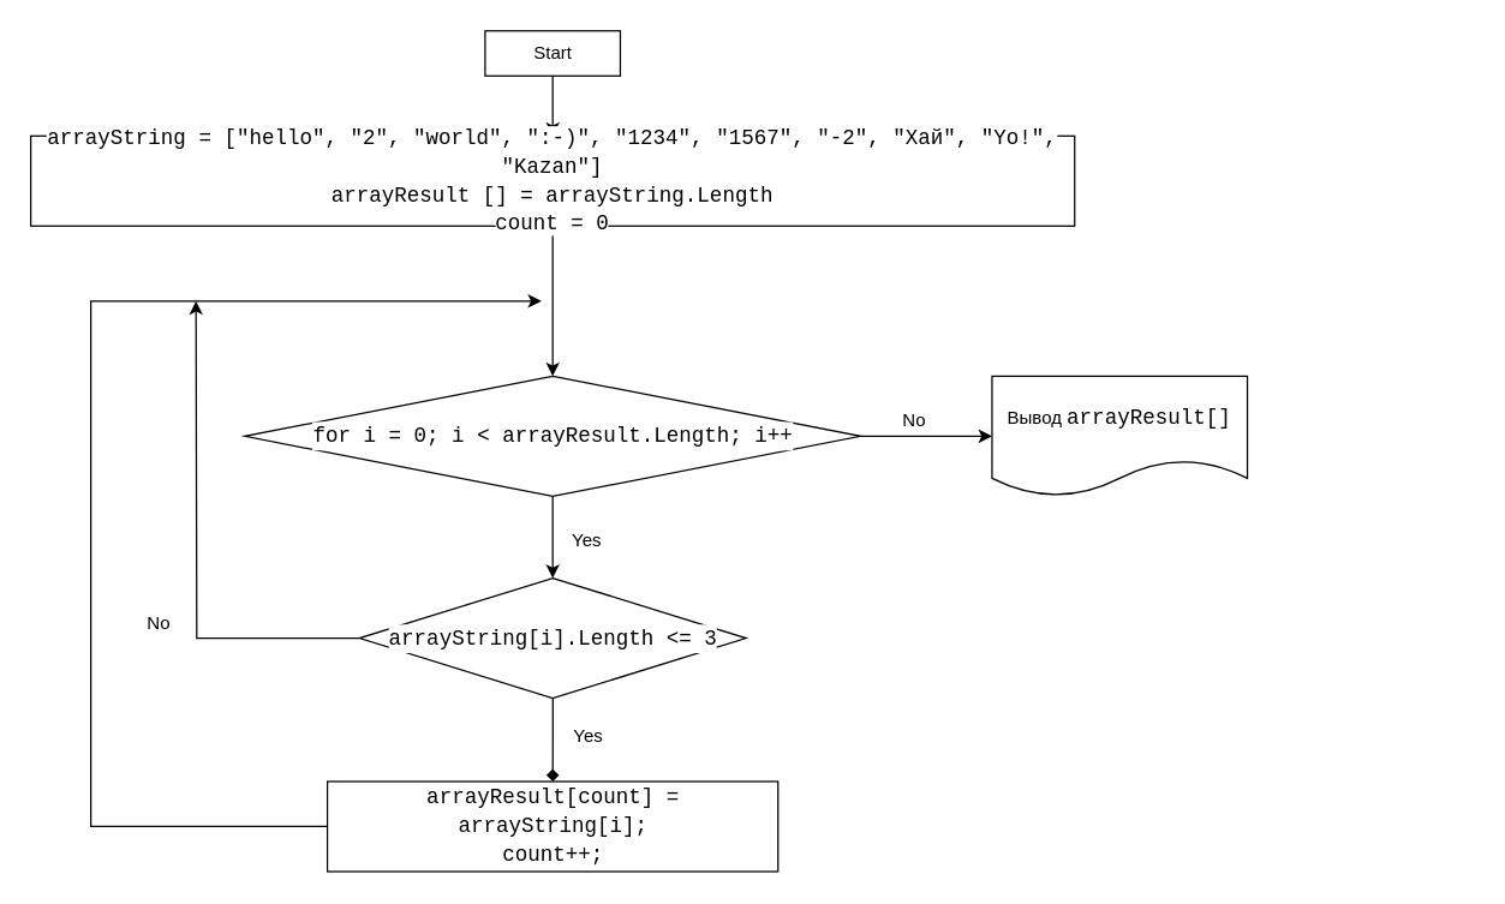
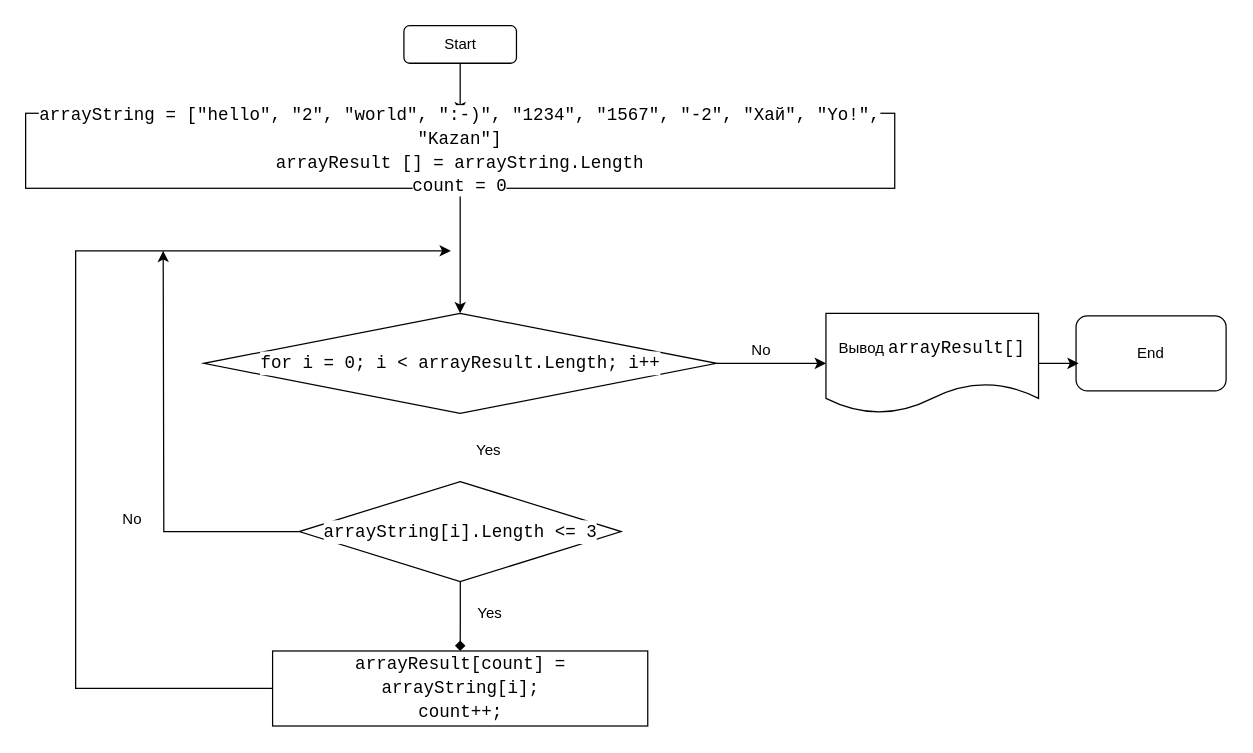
- <mxCell id="3" value="Start" style="whiteSpace=wrap;html=1;fillColor=#FFFFFF;rounded=0;" vertex="1" parent="1"><mxGeometry x="322.5" y="20" width="90" height="30" as="geometry" /></mxCell>
+ <mxCell id="3" value="Start" style="rounded=1;whiteSpace=wrap;html=1;fillColor=#FFFFFF;" vertex="1" parent="1"><mxGeometry x="322.5" y="20" width="90" height="30" as="geometry" /></mxCell>
+ <mxCell id="14" value="End" style="rounded=1;whiteSpace=wrap;html=1;labelBackgroundColor=#FFFFFF;fontColor=#000000;fillColor=#FFFFFF;" vertex="1" parent="1"><mxGeometry x="860" y="252" width="120" height="60" as="geometry" /></mxCell>
+ <mxCell id="15" style="edgeStyle=orthogonalEdgeStyle;rounded=0;orthogonalLoop=1;jettySize=auto;html=1;entryX=0.017;entryY=0.633;entryDx=0;entryDy=0;entryPerimeter=0;fontColor=#000000;" edge="1" parent="1" source="16" target="14"><mxGeometry relative="1" as="geometry" /></mxCell>
- <mxCell id="6" style="edgeStyle=orthogonalEdgeStyle;rounded=0;orthogonalLoop=1;jettySize=auto;html=1;entryX=0.5;entryY=0;entryDx=0;entryDy=0;fontColor=#000000;" edge="1" parent="1" source="8" target="11"><mxGeometry relative="1" as="geometry" /></mxCell>
